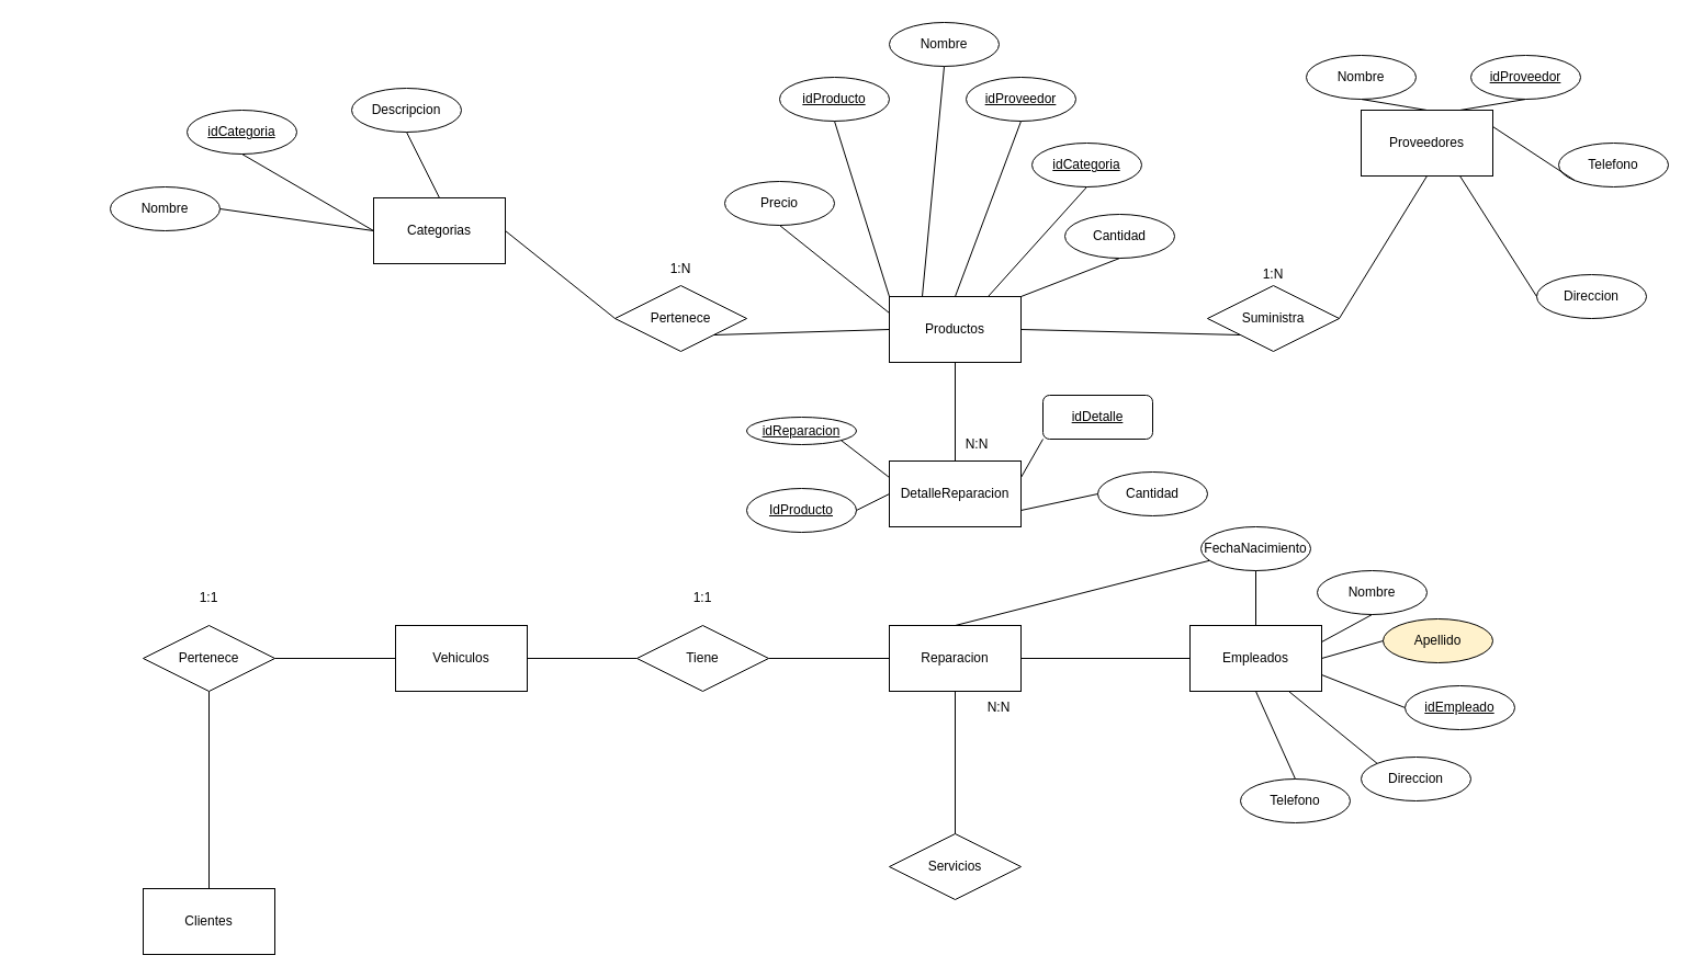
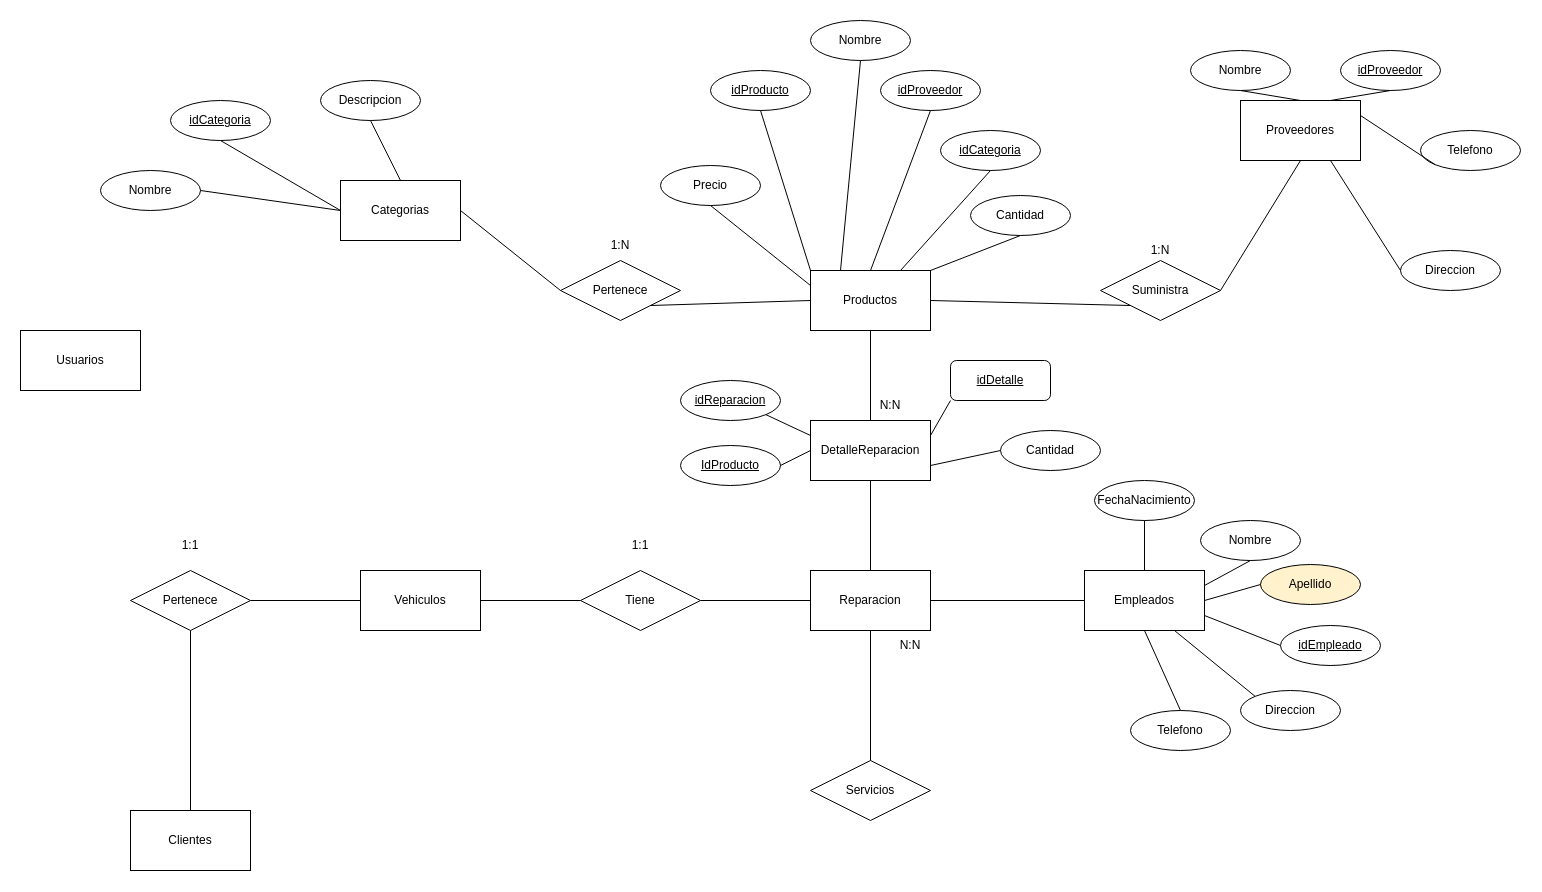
+ <mxCell id="8" value="Usuarios" style="rounded=0;whiteSpace=wrap;html=1;" parent="1" vertex="1"><mxGeometry x="20" y="330" width="120" height="60" as="geometry" /></mxCell>
- <mxCell id="60" value="idReparacion" style="ellipse;whiteSpace=wrap;html=1;align=center;fontStyle=4;" vertex="1" parent="1"><mxGeometry x="680" y="380" width="100" height="25" as="geometry" /></mxCell>
+ <mxCell id="60" value="idReparacion" style="ellipse;whiteSpace=wrap;html=1;align=center;fontStyle=4;" vertex="1" parent="1"><mxGeometry x="680" y="380" width="100" height="40" as="geometry" /></mxCell>
- <mxCell id="31" value="" style="endArrow=none;html=1;rounded=0;exitX=0.5;exitY=0;exitDx=0;exitDy=0;" edge="1" parent="1" source="22" target="72"><mxGeometry relative="1" as="geometry"><mxPoint x="830" y="370" as="sourcePoint" /><mxPoint x="870" y="480" as="targetPoint" /></mxGeometry></mxCell>
+ <mxCell id="31" value="" style="endArrow=none;html=1;rounded=0;entryX=0.5;entryY=1;entryDx=0;entryDy=0;exitX=0.5;exitY=0;exitDx=0;exitDy=0;" edge="1" parent="1" source="22" target="33"><mxGeometry relative="1" as="geometry"><mxPoint x="830" y="370" as="sourcePoint" /><mxPoint x="870" y="480" as="targetPoint" /></mxGeometry></mxCell>
